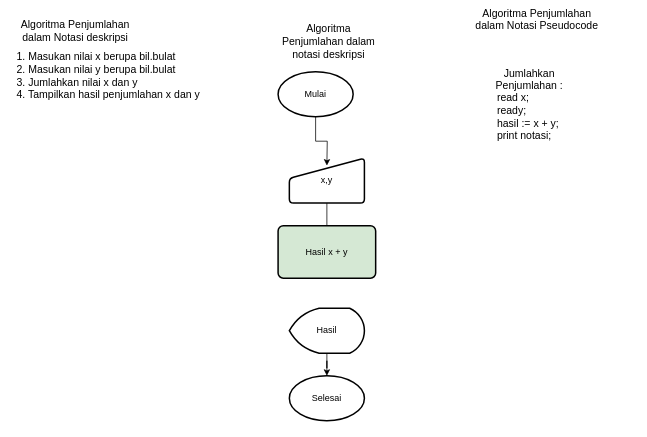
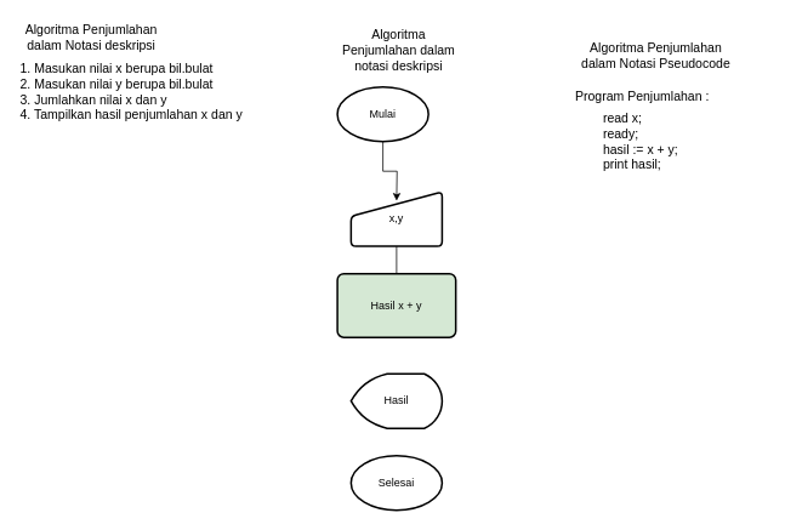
- <mxCell id="13" value="Algoritma Penjumlahan dalam Notasi Pseudocode" style="text;html=1;strokeColor=none;fillColor=none;align=center;verticalAlign=middle;whiteSpace=wrap;rounded=0;fontSize=14;" vertex="1" parent="1"><mxGeometry x="625" y="5" width="180" height="40" as="geometry" /></mxCell>
+ <mxCell id="13" value="Algoritma Penjumlahan dalam Notasi Pseudocode" style="text;html=1;strokeColor=none;fillColor=none;align=center;verticalAlign=middle;whiteSpace=wrap;rounded=0;fontSize=14;" vertex="1" parent="1"><mxGeometry x="630" y="40" width="180" height="40" as="geometry" /></mxCell>
- <mxCell id="14" value="Jumlahkan Penjumlahan :" style="text;html=1;strokeColor=none;fillColor=none;align=center;verticalAlign=middle;whiteSpace=wrap;rounded=0;fontSize=14;" vertex="1" parent="1"><mxGeometry x="630" y="80" width="150" height="50" as="geometry" /></mxCell>
+ <mxCell id="14" value="Program Penjumlahan :" style="text;html=1;strokeColor=none;fillColor=none;align=center;verticalAlign=middle;whiteSpace=wrap;rounded=0;fontSize=14;" vertex="1" parent="1"><mxGeometry x="630" y="80" width="150" height="50" as="geometry" /></mxCell>
- <mxCell id="15" value="&lt;div style=&quot;&quot;&gt;&lt;span style=&quot;background-color: initial;&quot;&gt;read x;&lt;/span&gt;&lt;/div&gt;ready;&lt;br&gt;hasil := x + y;&lt;br&gt;print notasi;" style="text;html=1;strokeColor=none;fillColor=none;align=left;verticalAlign=middle;whiteSpace=wrap;rounded=0;fontSize=14;" vertex="1" parent="1"><mxGeometry x="660" y="120" width="180" height="70" as="geometry" /></mxCell>
+ <mxCell id="15" value="&lt;div style=&quot;&quot;&gt;&lt;span style=&quot;background-color: initial;&quot;&gt;read x;&lt;/span&gt;&lt;/div&gt;ready;&lt;br&gt;hasil := x + y;&lt;br&gt;print hasil;" style="text;html=1;strokeColor=none;fillColor=none;align=left;verticalAlign=middle;whiteSpace=wrap;rounded=0;fontSize=14;" vertex="1" parent="1"><mxGeometry x="660" y="120" width="180" height="70" as="geometry" /></mxCell>
- <mxCell id="7" value="" style="edgeStyle=orthogonalEdgeStyle;rounded=0;orthogonalLoop=1;jettySize=auto;html=1;" edge="1" parent="1" source="8" target="9"><mxGeometry relative="1" as="geometry" /></mxCell>
